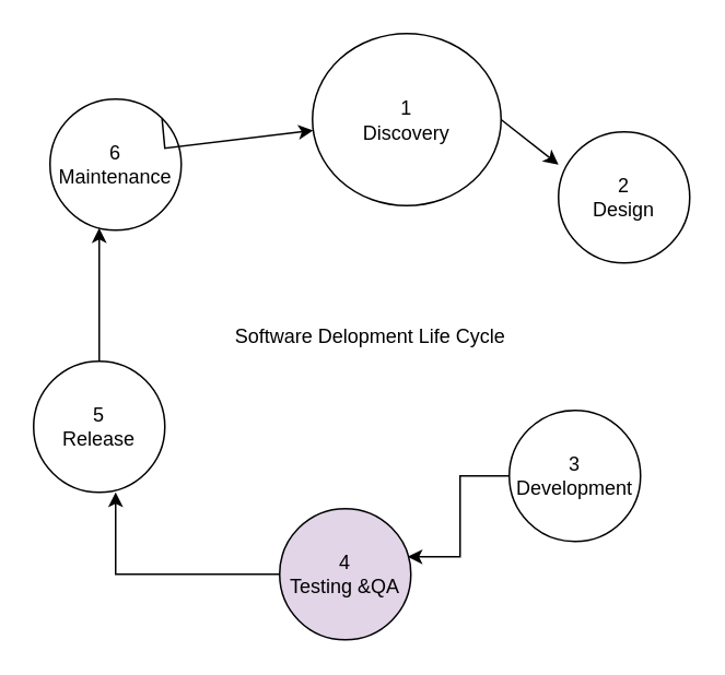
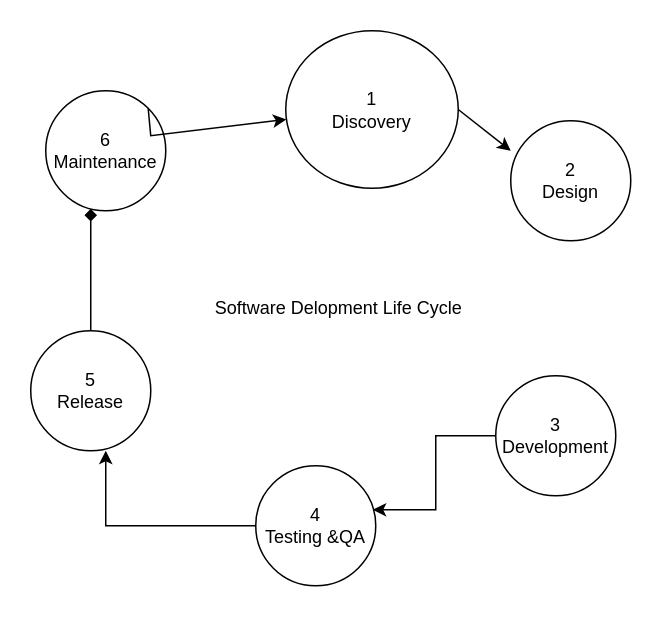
- <mxCell id="6" value="" style="edgeStyle=orthogonalEdgeStyle;rounded=0;orthogonalLoop=1;jettySize=auto;html=1;" edge="1" parent="1" source="7" target="8"><mxGeometry relative="1" as="geometry"><Array as="points"><mxPoint x="60" y="160" /><mxPoint x="60" y="160" /></Array></mxGeometry></mxCell>
+ <mxCell id="6" value="" style="edgeStyle=orthogonalEdgeStyle;rounded=0;orthogonalLoop=1;jettySize=auto;html=1;endArrow=diamond;" edge="1" parent="1" source="7" target="8"><mxGeometry relative="1" as="geometry"><Array as="points"><mxPoint x="60" y="160" /><mxPoint x="60" y="160" /></Array></mxGeometry></mxCell>
- <mxCell id="4" value="3&lt;div&gt;Development&lt;/div&gt;" style="ellipse;whiteSpace=wrap;html=1;aspect=fixed;" vertex="1" parent="1"><mxGeometry x="310" y="250" width="80" height="80" as="geometry" /></mxCell>
+ <mxCell id="4" value="3&lt;div&gt;Development&lt;/div&gt;" style="ellipse;whiteSpace=wrap;html=1;aspect=fixed;" vertex="1" parent="1"><mxGeometry x="330" y="250" width="80" height="80" as="geometry" /></mxCell>
- <mxCell id="5" value="4&lt;div&gt;Testing &amp;amp;QA&lt;/div&gt;" style="ellipse;whiteSpace=wrap;html=1;aspect=fixed;fillColor=#e1d5e7;" vertex="1" parent="1"><mxGeometry x="170" y="310" width="80" height="80" as="geometry" /></mxCell>
+ <mxCell id="5" value="4&lt;div&gt;Testing &amp;amp;QA&lt;/div&gt;" style="ellipse;whiteSpace=wrap;html=1;aspect=fixed;" vertex="1" parent="1"><mxGeometry x="170" y="310" width="80" height="80" as="geometry" /></mxCell>
